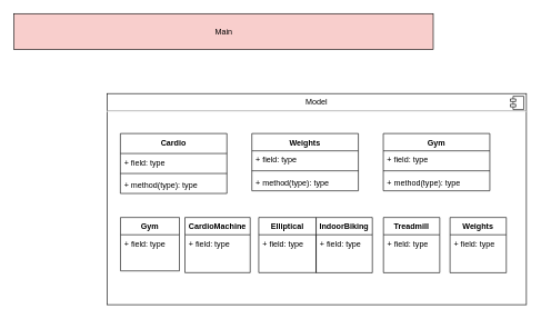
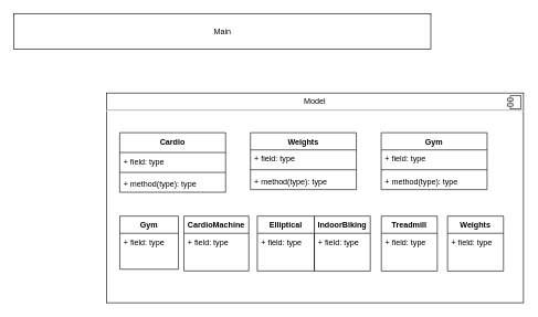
- <mxCell id="28" value="Main&lt;br&gt;" style="html=1;fillColor=#f8cecc;" parent="1" vertex="1"><mxGeometry x="20" y="20" width="630" height="54" as="geometry" /></mxCell>
+ <mxCell id="28" value="Main&lt;br&gt;" style="html=1;" parent="1" vertex="1"><mxGeometry x="20" y="20" width="630" height="54" as="geometry" /></mxCell>
